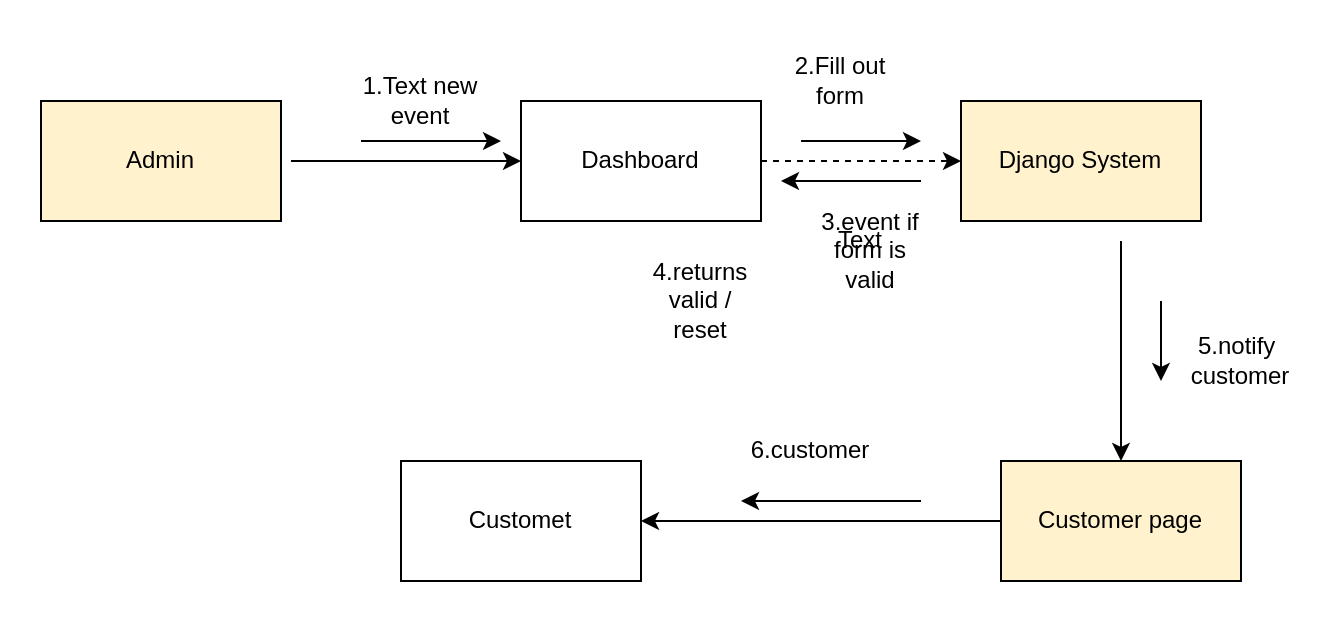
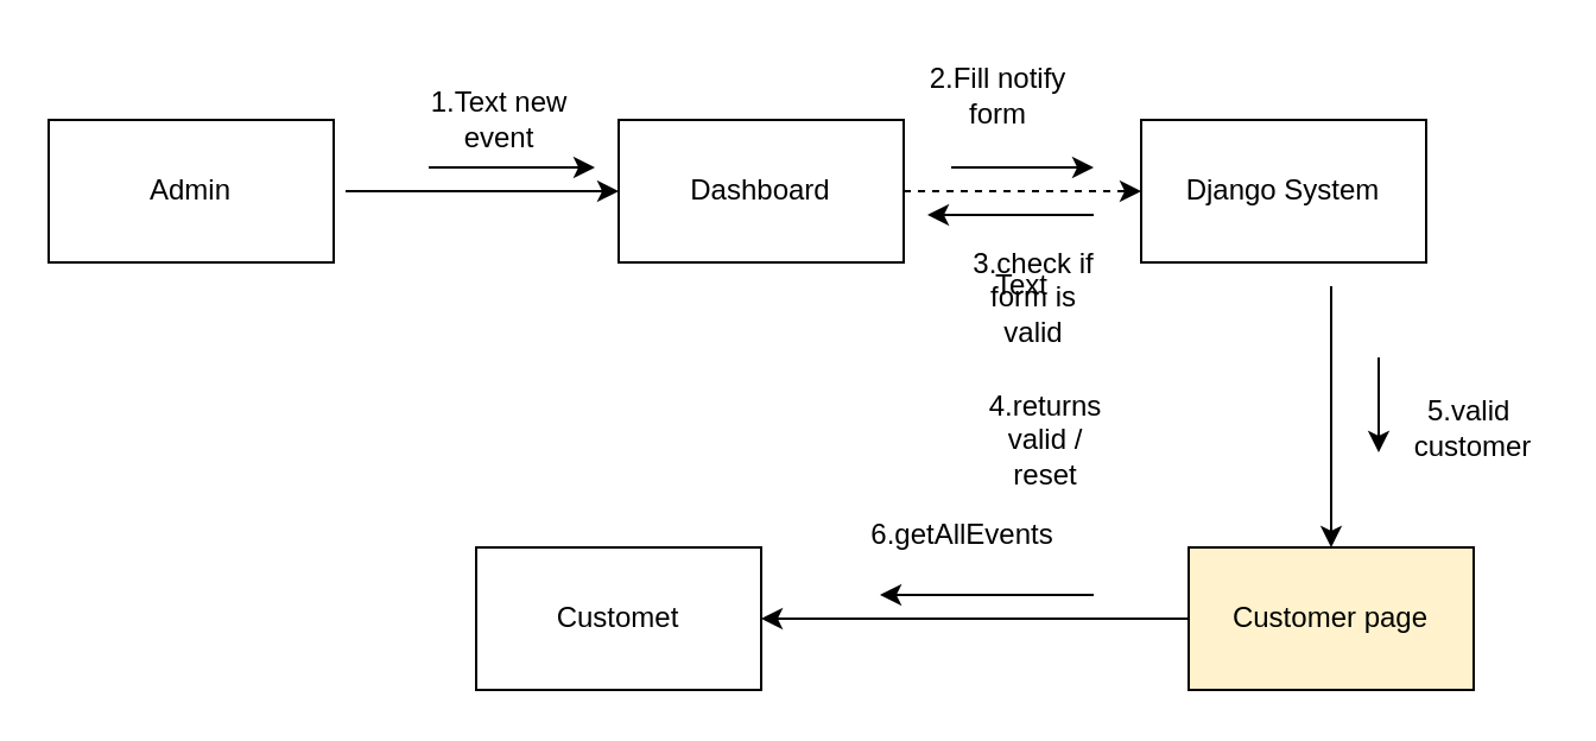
- <mxCell id="7" value="2.Fill out form" style="text;html=1;strokeColor=none;fillColor=none;align=center;verticalAlign=middle;whiteSpace=wrap;rounded=0;" parent="1" vertex="1"><mxGeometry x="390" y="20" width="60" height="40" as="geometry" /></mxCell>
+ <mxCell id="7" value="2.Fill notify form" style="text;html=1;strokeColor=none;fillColor=none;align=center;verticalAlign=middle;whiteSpace=wrap;rounded=0;" parent="1" vertex="1"><mxGeometry x="390" y="20" width="60" height="40" as="geometry" /></mxCell>
- <mxCell id="21" value="Admin" style="rounded=0;whiteSpace=wrap;html=1;fillColor=#fff2cc;" vertex="1" parent="1"><mxGeometry x="20" y="50" width="120" height="60" as="geometry" /></mxCell>
+ <mxCell id="21" value="Admin" style="rounded=0;whiteSpace=wrap;html=1;" vertex="1" parent="1"><mxGeometry x="20" y="50" width="120" height="60" as="geometry" /></mxCell>
- <mxCell id="5" value="Django System" style="rounded=0;whiteSpace=wrap;html=1;fillColor=#fff2cc;" parent="1" vertex="1"><mxGeometry x="480" y="50" width="120" height="60" as="geometry" /></mxCell>
+ <mxCell id="5" value="Django System" style="rounded=0;whiteSpace=wrap;html=1;" parent="1" vertex="1"><mxGeometry x="480" y="50" width="120" height="60" as="geometry" /></mxCell>
- <mxCell id="8" value="3.event if form is valid" style="text;html=1;strokeColor=none;fillColor=none;align=center;verticalAlign=middle;whiteSpace=wrap;rounded=0;" parent="1" vertex="1"><mxGeometry x="405" y="100" width="60" height="50" as="geometry" /></mxCell>
+ <mxCell id="8" value="3.check if form is valid" style="text;html=1;strokeColor=none;fillColor=none;align=center;verticalAlign=middle;whiteSpace=wrap;rounded=0;" parent="1" vertex="1"><mxGeometry x="405" y="100" width="60" height="50" as="geometry" /></mxCell>
- <mxCell id="9" value="4.returns valid / reset" style="text;html=1;strokeColor=none;fillColor=none;align=center;verticalAlign=middle;whiteSpace=wrap;rounded=0;" parent="1" vertex="1"><mxGeometry x="320" y="125" width="60" height="50" as="geometry" /></mxCell>
+ <mxCell id="9" value="4.returns valid / reset" style="text;html=1;strokeColor=none;fillColor=none;align=center;verticalAlign=middle;whiteSpace=wrap;rounded=0;" parent="1" vertex="1"><mxGeometry x="410" y="160" width="60" height="50" as="geometry" /></mxCell>
- <mxCell id="15" value="5.notify&amp;nbsp; customer" style="text;html=1;strokeColor=none;fillColor=none;align=center;verticalAlign=middle;whiteSpace=wrap;rounded=0;" parent="1" vertex="1"><mxGeometry x="590" y="160" width="60" height="40" as="geometry" /></mxCell>
+ <mxCell id="15" value="5.valid&amp;nbsp; customer" style="text;html=1;strokeColor=none;fillColor=none;align=center;verticalAlign=middle;whiteSpace=wrap;rounded=0;" parent="1" vertex="1"><mxGeometry x="590" y="160" width="60" height="40" as="geometry" /></mxCell>
- <mxCell id="19" value="6.customer" style="text;html=1;strokeColor=none;fillColor=none;align=center;verticalAlign=middle;whiteSpace=wrap;rounded=0;" parent="1" vertex="1"><mxGeometry x="360" y="210" width="90" height="30" as="geometry" /></mxCell>
+ <mxCell id="19" value="6.getAllEvents" style="text;html=1;strokeColor=none;fillColor=none;align=center;verticalAlign=middle;whiteSpace=wrap;rounded=0;" parent="1" vertex="1"><mxGeometry x="360" y="210" width="90" height="30" as="geometry" /></mxCell>
